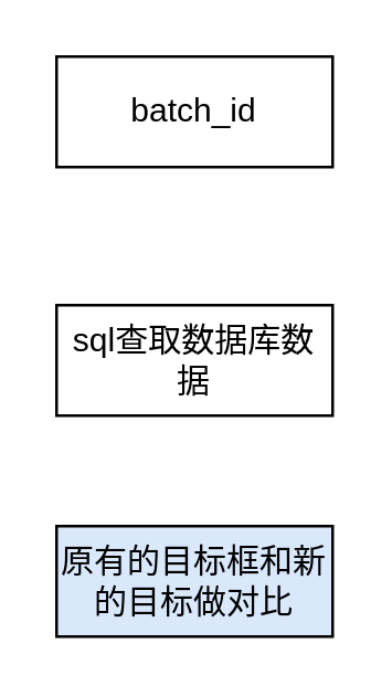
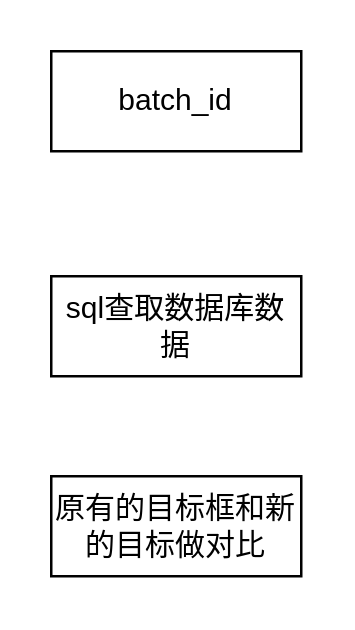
- <mxCell id="4" value="原有的目标框和新的目标做对比" style="rounded=0;whiteSpace=wrap;html=1;fillColor=#dae8fc;" vertex="1" parent="1"><mxGeometry x="20" y="190" width="100" height="40" as="geometry" /></mxCell>
+ <mxCell id="4" value="原有的目标框和新的目标做对比" style="rounded=0;whiteSpace=wrap;html=1;" vertex="1" parent="1"><mxGeometry x="20" y="190" width="100" height="40" as="geometry" /></mxCell>
